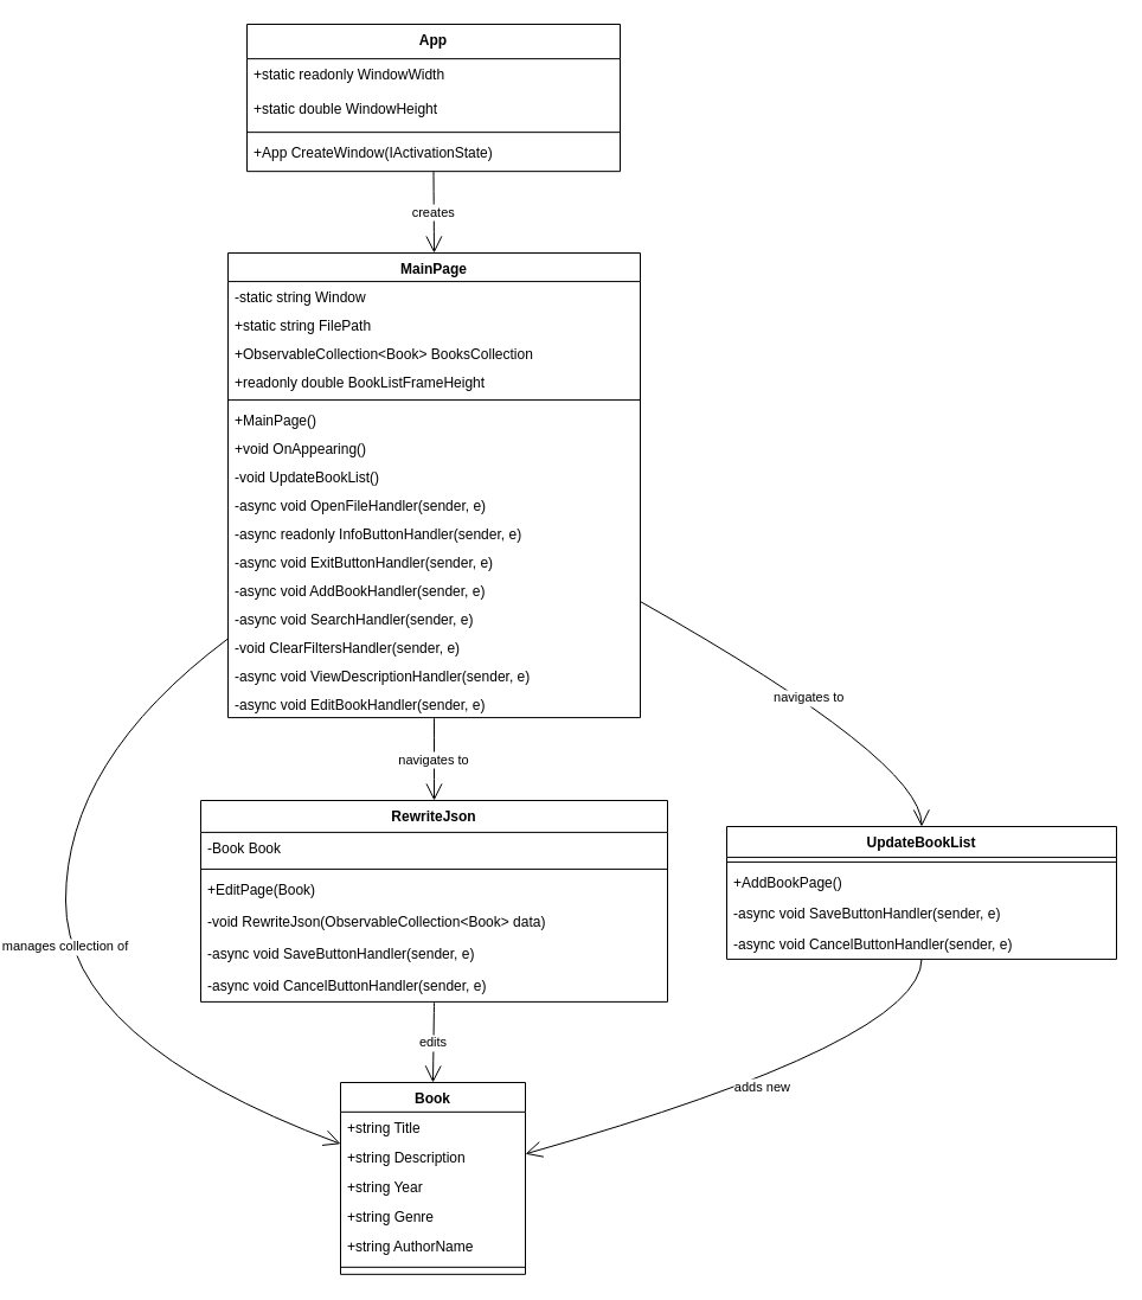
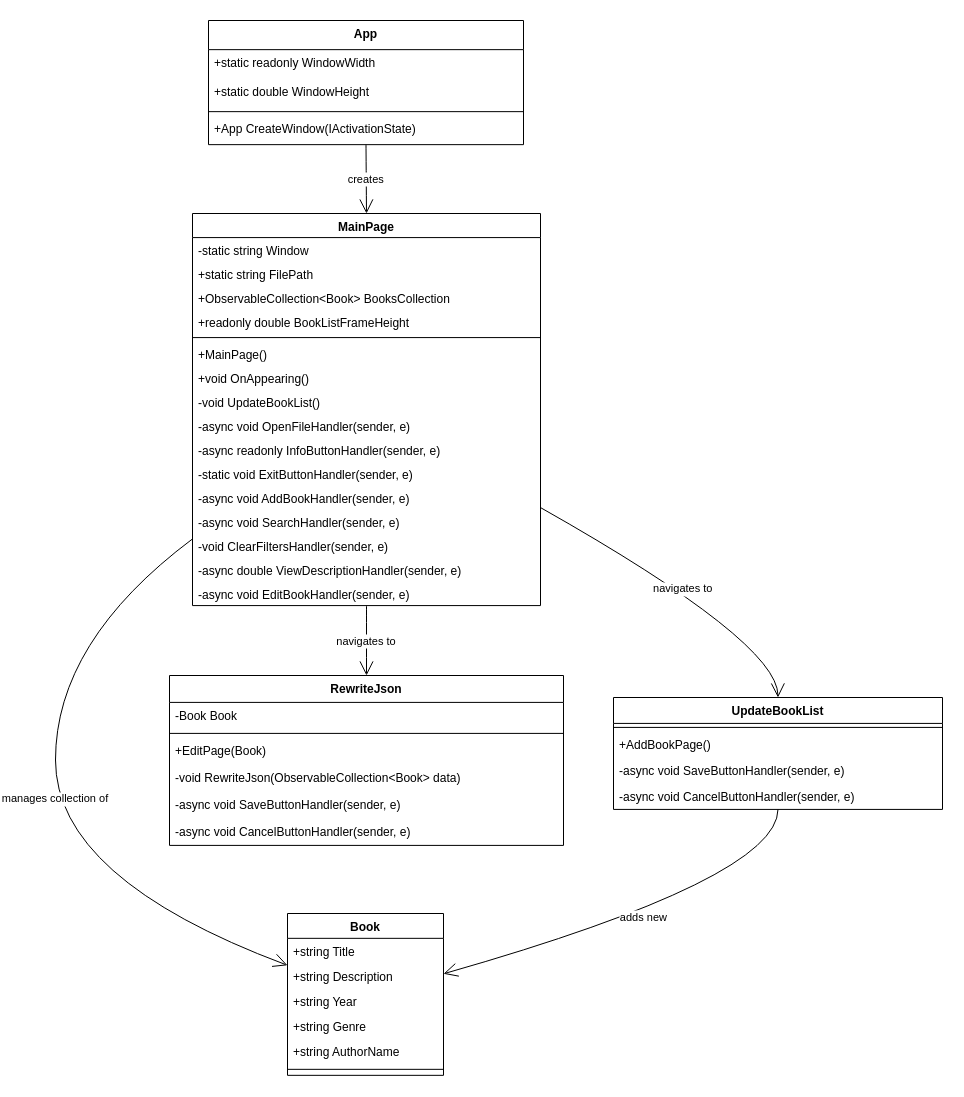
- <mxCell id="18" value="-async void ExitButtonHandler(sender, e)" style="text;strokeColor=none;fillColor=none;align=left;verticalAlign=top;spacingLeft=4;spacingRight=4;overflow=hidden;rotatable=0;points=[[0,0.5],[1,0.5]];portConstraint=eastwest;" vertex="1" parent="7"><mxGeometry y="248.087" width="348" height="24" as="geometry" /></mxCell>
+ <mxCell id="18" value="-static void ExitButtonHandler(sender, e)" style="text;strokeColor=none;fillColor=none;align=left;verticalAlign=top;spacingLeft=4;spacingRight=4;overflow=hidden;rotatable=0;points=[[0,0.5],[1,0.5]];portConstraint=eastwest;" vertex="1" parent="7"><mxGeometry y="248.087" width="348" height="24" as="geometry" /></mxCell>
- <mxCell id="22" value="-async void ViewDescriptionHandler(sender, e)" style="text;strokeColor=none;fillColor=none;align=left;verticalAlign=top;spacingLeft=4;spacingRight=4;overflow=hidden;rotatable=0;points=[[0,0.5],[1,0.5]];portConstraint=eastwest;" vertex="1" parent="7"><mxGeometry y="344.087" width="348" height="24" as="geometry" /></mxCell>
+ <mxCell id="22" value="-async double ViewDescriptionHandler(sender, e)" style="text;strokeColor=none;fillColor=none;align=left;verticalAlign=top;spacingLeft=4;spacingRight=4;overflow=hidden;rotatable=0;points=[[0,0.5],[1,0.5]];portConstraint=eastwest;" vertex="1" parent="7"><mxGeometry y="344.087" width="348" height="24" as="geometry" /></mxCell>
- <mxCell id="47" value="edits" style="curved=1;startArrow=none;endArrow=open;endSize=12;exitX=0.5;exitY=1;entryX=0.5;entryY=0;rounded=0;" edge="1" parent="1" source="29" target="36"><mxGeometry relative="1" as="geometry"><Array as="points" /></mxGeometry></mxCell>
